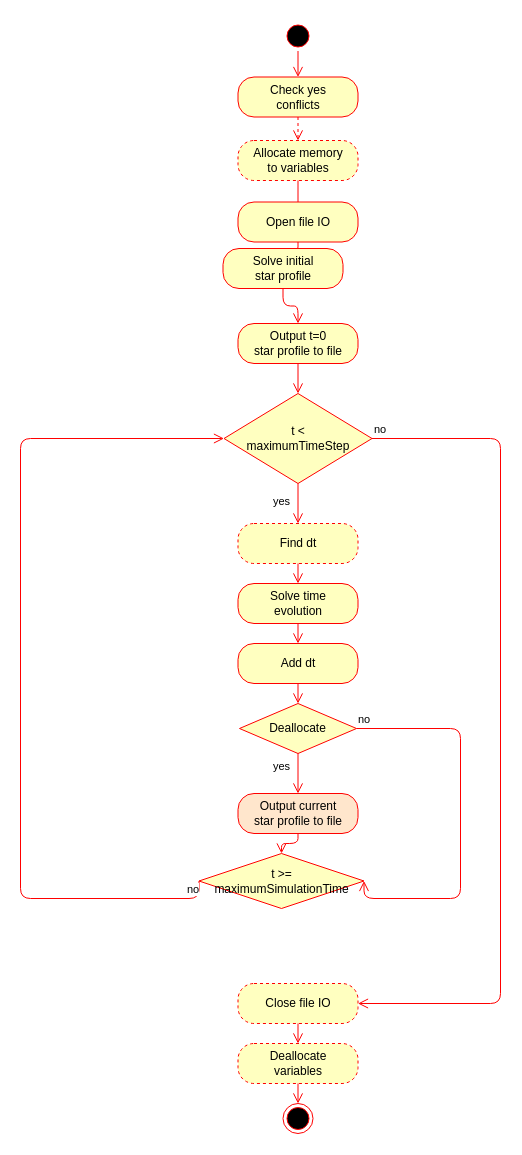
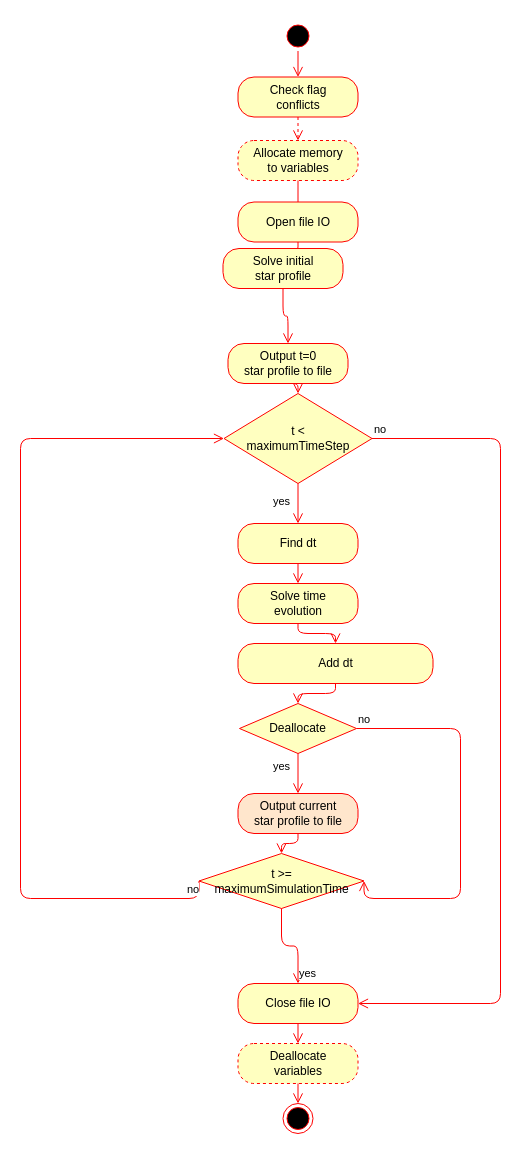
- <mxCell id="3" value="&lt;span style=&quot;white-space: nowrap&quot;&gt;Check yes&lt;/span&gt;&lt;br style=&quot;padding: 0px ; margin: 0px ; white-space: nowrap&quot;&gt;&lt;span style=&quot;white-space: nowrap&quot;&gt;conflicts&lt;/span&gt;" style="rounded=1;whiteSpace=wrap;html=1;arcSize=40;fontColor=#000000;fillColor=#ffffc0;strokeColor=#ff0000;" vertex="1" parent="1"><mxGeometry x="237.5" y="76.5" width="120" height="40" as="geometry" /></mxCell>
+ <mxCell id="3" value="&lt;span style=&quot;white-space: nowrap&quot;&gt;Check flag&lt;/span&gt;&lt;br style=&quot;padding: 0px ; margin: 0px ; white-space: nowrap&quot;&gt;&lt;span style=&quot;white-space: nowrap&quot;&gt;conflicts&lt;/span&gt;" style="rounded=1;whiteSpace=wrap;html=1;arcSize=40;fontColor=#000000;fillColor=#ffffc0;strokeColor=#ff0000;" vertex="1" parent="1"><mxGeometry x="237.5" y="76.5" width="120" height="40" as="geometry" /></mxCell>
- <mxCell id="13" value="Output t=0&lt;br&gt;star profile to file" style="rounded=1;whiteSpace=wrap;html=1;arcSize=40;fontColor=#000000;fillColor=#ffffc0;strokeColor=#ff0000;" vertex="1" parent="1"><mxGeometry x="237.5" y="323" width="120" height="40" as="geometry" /></mxCell>
+ <mxCell id="13" value="Output t=0&lt;br&gt;star profile to file" style="rounded=1;whiteSpace=wrap;html=1;arcSize=40;fontColor=#000000;fillColor=#ffffc0;strokeColor=#ff0000;" vertex="1" parent="1"><mxGeometry x="227.5" y="343" width="120" height="40" as="geometry" /></mxCell>
- <mxCell id="23" value="Find dt" style="rounded=1;whiteSpace=wrap;html=1;arcSize=40;fontColor=#000000;fillColor=#ffffc0;strokeColor=#ff0000;dashed=1;" vertex="1" parent="1"><mxGeometry x="237.5" y="523" width="120" height="40" as="geometry" /></mxCell>
+ <mxCell id="23" value="Find dt" style="rounded=1;whiteSpace=wrap;html=1;arcSize=40;fontColor=#000000;fillColor=#ffffc0;strokeColor=#ff0000;" vertex="1" parent="1"><mxGeometry x="237.5" y="523" width="120" height="40" as="geometry" /></mxCell>
- <mxCell id="33" value="Add dt" style="rounded=1;whiteSpace=wrap;html=1;arcSize=40;fontColor=#000000;fillColor=#ffffc0;strokeColor=#ff0000;" vertex="1" parent="1"><mxGeometry x="237.5" y="643" width="120" height="40" as="geometry" /></mxCell>
+ <mxCell id="33" value="Add dt" style="rounded=1;whiteSpace=wrap;html=1;arcSize=40;fontColor=#000000;fillColor=#ffffc0;strokeColor=#ff0000;" vertex="1" parent="1"><mxGeometry x="237.5" y="643" width="195" height="40" as="geometry" /></mxCell>
+ <mxCell id="32" value="yes" style="edgeStyle=orthogonalEdgeStyle;html=1;align=left;verticalAlign=top;endArrow=open;endSize=8;strokeColor=#ff0000;entryX=0.5;entryY=0;entryDx=0;entryDy=0;" edge="1" source="30" parent="1" target="18"><mxGeometry x="-0.0" y="-34" relative="1" as="geometry"><mxPoint x="306" y="913" as="targetPoint" /><mxPoint x="7" y="-20" as="offset" /></mxGeometry></mxCell>
- <mxCell id="18" value="Close file IO" style="rounded=1;whiteSpace=wrap;html=1;arcSize=40;fontColor=#000000;fillColor=#ffffc0;strokeColor=#ff0000;dashed=1;" vertex="1" parent="1"><mxGeometry x="237.5" y="983" width="120" height="40" as="geometry" /></mxCell>
+ <mxCell id="18" value="Close file IO" style="rounded=1;whiteSpace=wrap;html=1;arcSize=40;fontColor=#000000;fillColor=#ffffc0;strokeColor=#ff0000;" vertex="1" parent="1"><mxGeometry x="237.5" y="983" width="120" height="40" as="geometry" /></mxCell>
